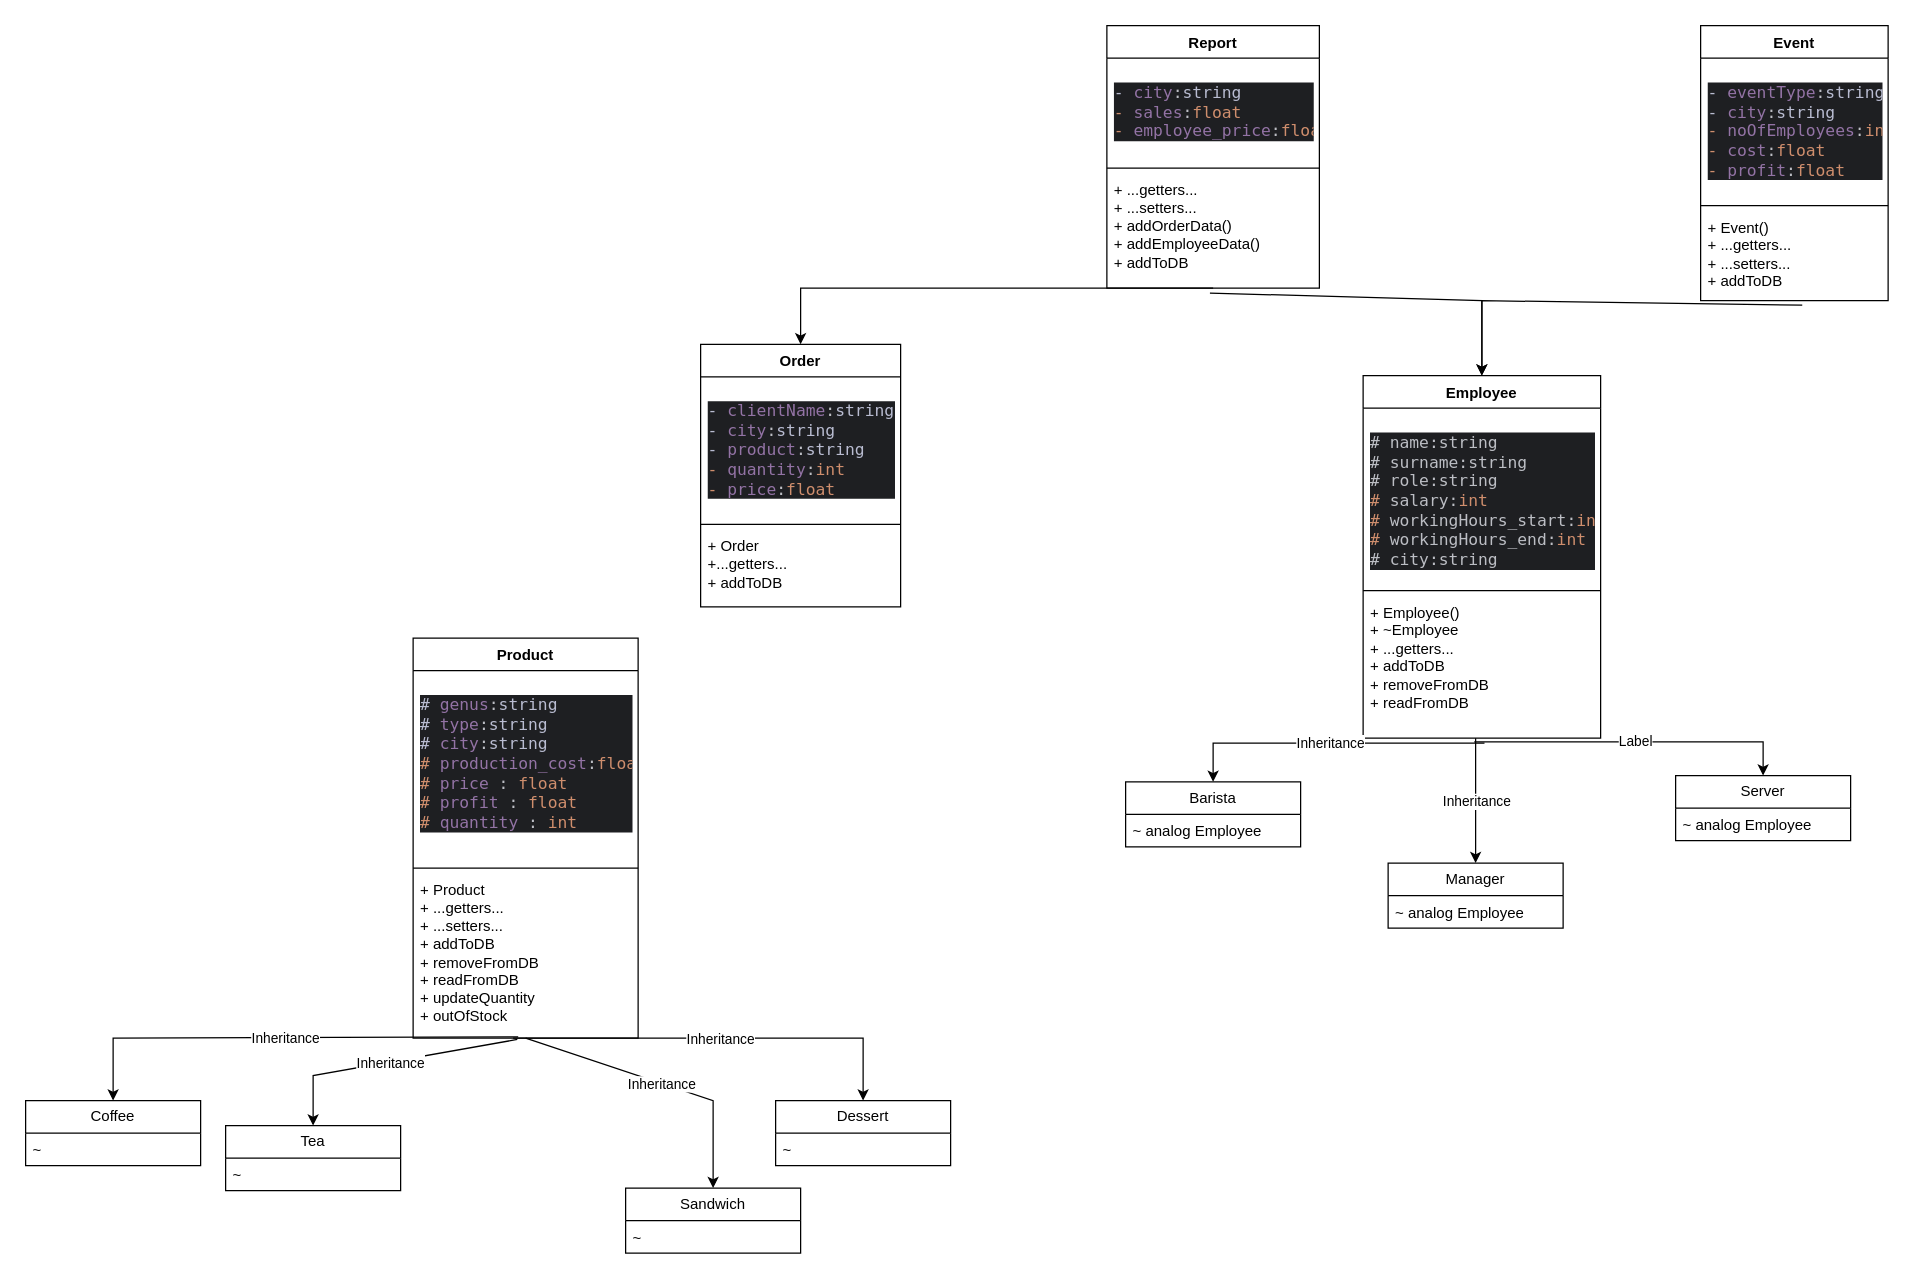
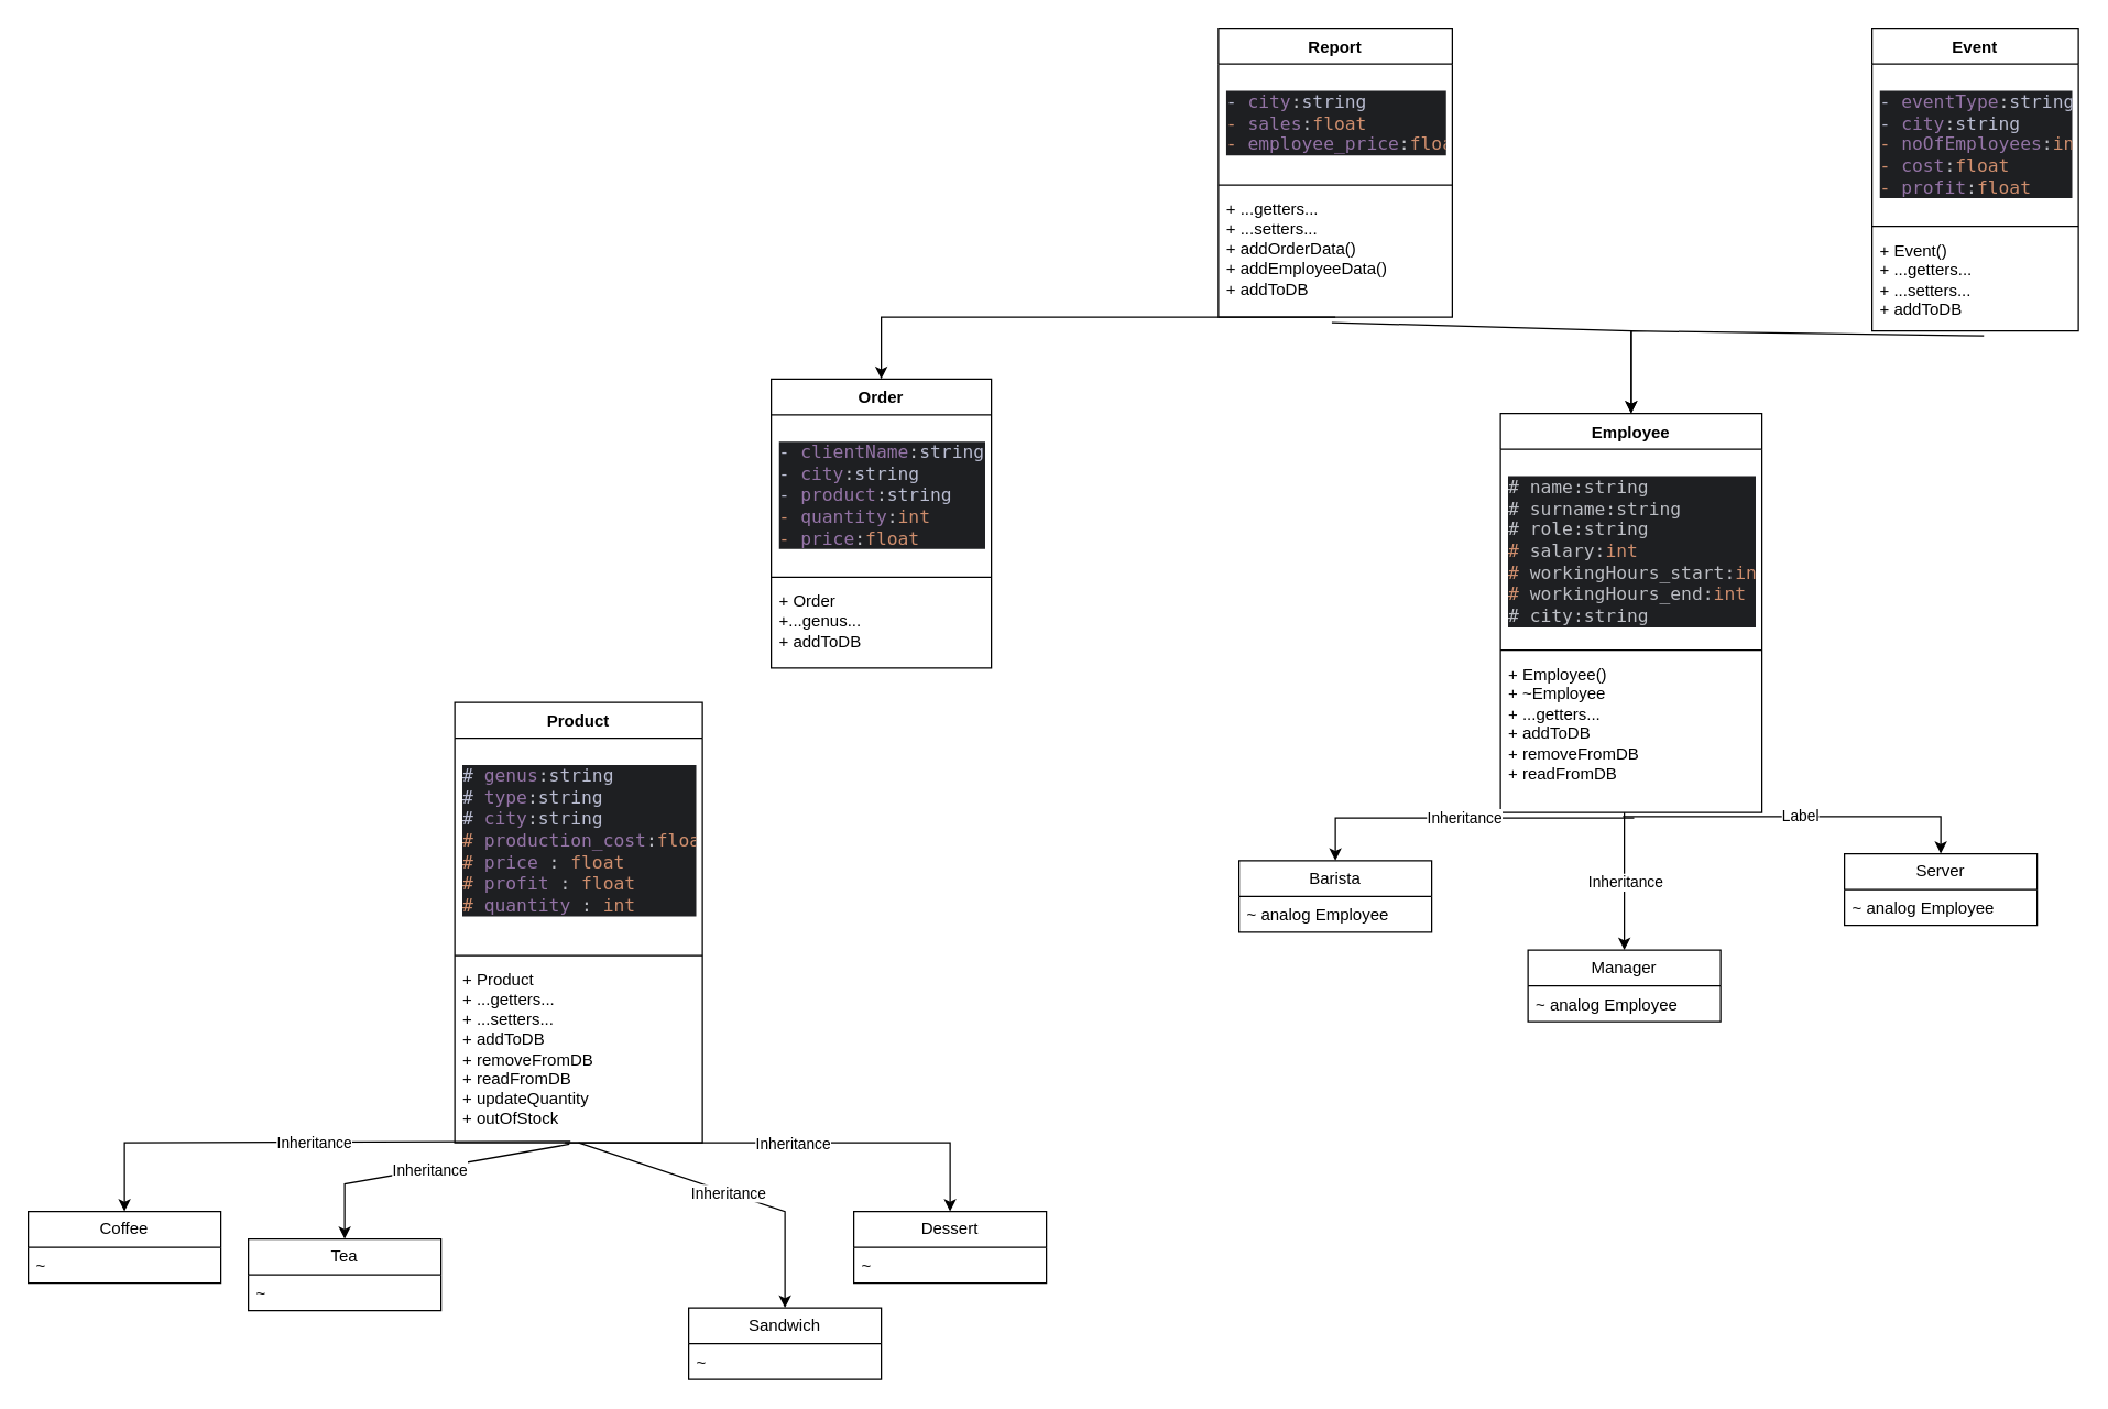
- <mxCell id="32" value="&lt;div&gt;+ Order&lt;/div&gt;&lt;div&gt;+...getters...&lt;/div&gt;&lt;div&gt;+ addToDB&lt;br&gt;&lt;/div&gt;" style="text;strokeColor=none;fillColor=none;align=left;verticalAlign=top;spacingLeft=4;spacingRight=4;overflow=hidden;rotatable=0;points=[[0,0.5],[1,0.5]];portConstraint=eastwest;whiteSpace=wrap;html=1;" vertex="1" parent="29"><mxGeometry y="148" width="160" height="62" as="geometry" /></mxCell>
+ <mxCell id="32" value="&lt;div&gt;+ Order&lt;/div&gt;&lt;div&gt;+...genus...&lt;/div&gt;&lt;div&gt;+ addToDB&lt;br&gt;&lt;/div&gt;" style="text;strokeColor=none;fillColor=none;align=left;verticalAlign=top;spacingLeft=4;spacingRight=4;overflow=hidden;rotatable=0;points=[[0,0.5],[1,0.5]];portConstraint=eastwest;whiteSpace=wrap;html=1;" vertex="1" parent="29"><mxGeometry y="148" width="160" height="62" as="geometry" /></mxCell>
